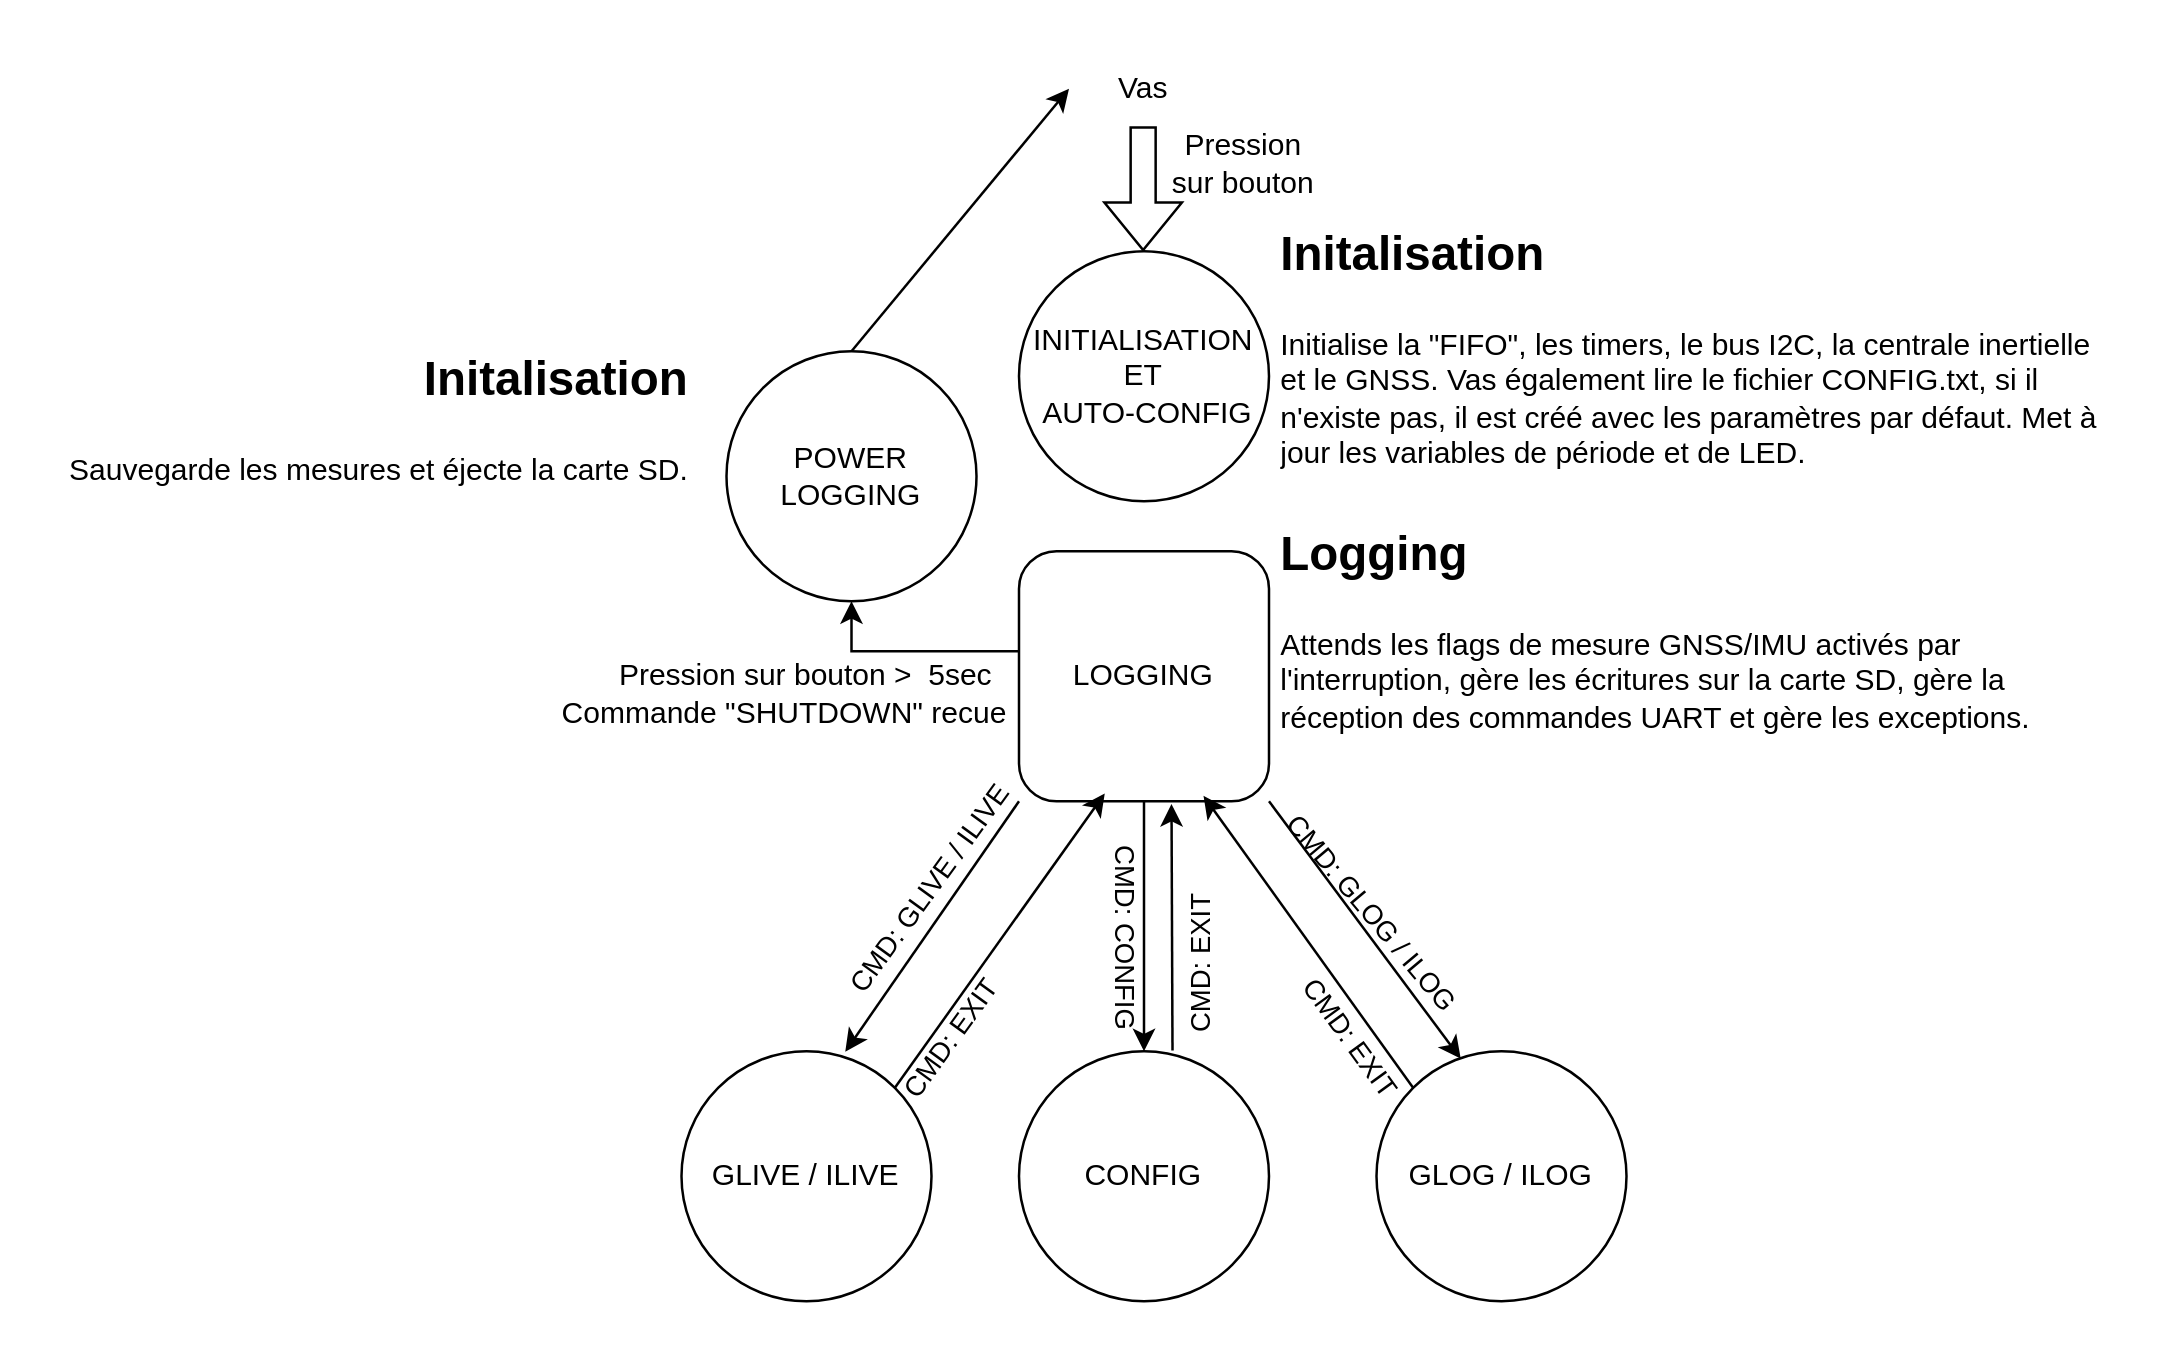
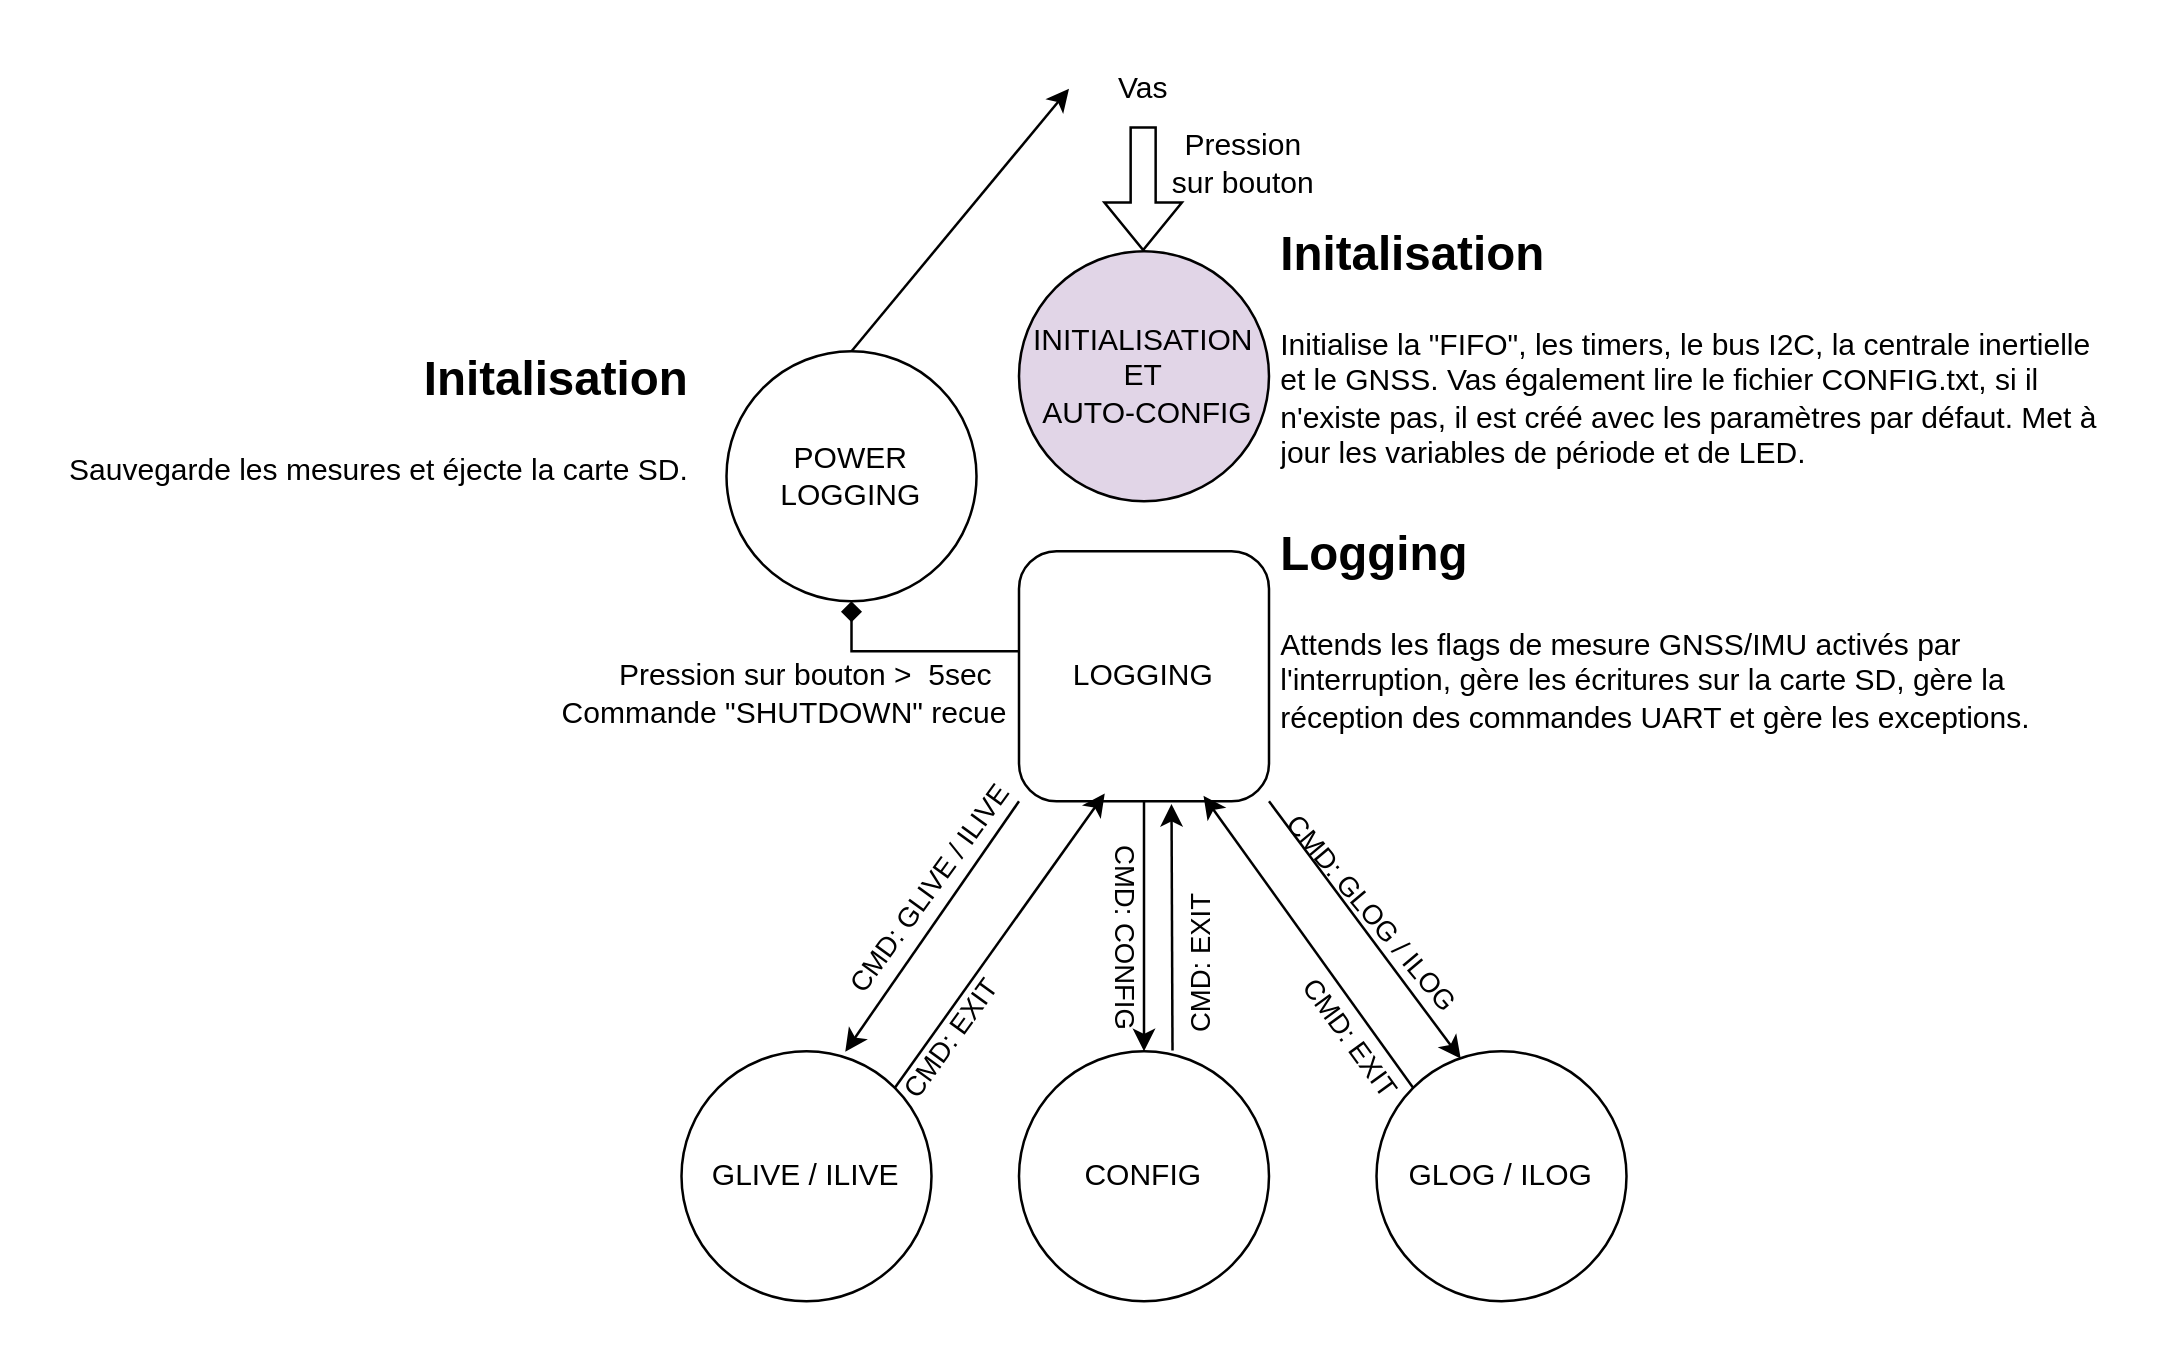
- <mxCell id="2" value="INITIALISATION ET&lt;br&gt;&amp;nbsp;AUTO-CONFIG" style="ellipse;whiteSpace=wrap;html=1;aspect=fixed;" vertex="1" parent="1"><mxGeometry x="407" y="100" width="100" height="100" as="geometry" /></mxCell>
+ <mxCell id="2" value="INITIALISATION ET&lt;br&gt;&amp;nbsp;AUTO-CONFIG" style="ellipse;whiteSpace=wrap;html=1;aspect=fixed;fillColor=#e1d5e7;" vertex="1" parent="1"><mxGeometry x="407" y="100" width="100" height="100" as="geometry" /></mxCell>
- <mxCell id="7" style="edgeStyle=orthogonalEdgeStyle;rounded=0;orthogonalLoop=1;jettySize=auto;html=1;entryX=0.5;entryY=1;entryDx=0;entryDy=0;" edge="1" parent="1" source="8" target="10"><mxGeometry relative="1" as="geometry"><Array as="points"><mxPoint x="340" y="260" /></Array></mxGeometry></mxCell>
+ <mxCell id="7" style="edgeStyle=orthogonalEdgeStyle;rounded=0;orthogonalLoop=1;jettySize=auto;html=1;entryX=0.5;entryY=1;entryDx=0;entryDy=0;endArrow=diamond;" edge="1" parent="1" source="8" target="10"><mxGeometry relative="1" as="geometry"><Array as="points"><mxPoint x="340" y="260" /></Array></mxGeometry></mxCell>
